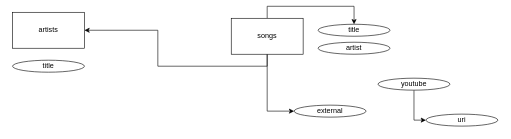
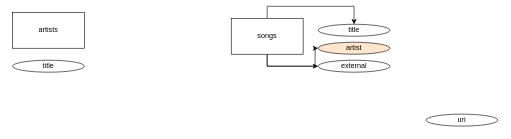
- <mxCell id="3" style="edgeStyle=orthogonalEdgeStyle;rounded=0;orthogonalLoop=1;jettySize=auto;html=1;exitX=0.5;exitY=1;exitDx=0;exitDy=0;" edge="1" parent="1" source="5" target="12"><mxGeometry relative="1" as="geometry" /></mxCell>
+ <mxCell id="3" style="edgeStyle=orthogonalEdgeStyle;rounded=0;orthogonalLoop=1;jettySize=auto;html=1;exitX=0.5;exitY=1;exitDx=0;exitDy=0;entryX=0;entryY=0.5;entryDx=0;entryDy=0;" edge="1" parent="1" source="5" target="7"><mxGeometry relative="1" as="geometry" /></mxCell>
- <mxCell id="7" value="artist" style="ellipse;whiteSpace=wrap;html=1;" vertex="1" parent="1"><mxGeometry x="530" y="70" width="120" height="20" as="geometry" /></mxCell>
+ <mxCell id="7" value="artist" style="ellipse;whiteSpace=wrap;html=1;fillColor=#ffe6cc;" vertex="1" parent="1"><mxGeometry x="530" y="70" width="120" height="20" as="geometry" /></mxCell>
- <mxCell id="10" value="youtube" style="ellipse;whiteSpace=wrap;html=1;" vertex="1" parent="1"><mxGeometry x="630" y="130" width="120" height="20" as="geometry" /></mxCell>
- <mxCell id="8" value="external" style="ellipse;whiteSpace=wrap;html=1;" vertex="1" parent="1"><mxGeometry x="490" y="175" width="120" height="20" as="geometry" /></mxCell>
+ <mxCell id="8" value="external" style="ellipse;whiteSpace=wrap;html=1;" vertex="1" parent="1"><mxGeometry x="530" y="100" width="120" height="20" as="geometry" /></mxCell>
- <mxCell id="9" style="edgeStyle=orthogonalEdgeStyle;rounded=0;orthogonalLoop=1;jettySize=auto;html=1;exitX=0.5;exitY=1;exitDx=0;exitDy=0;entryX=0;entryY=0.5;entryDx=0;entryDy=0;" edge="1" parent="1" source="10" target="11"><mxGeometry relative="1" as="geometry" /></mxCell>
